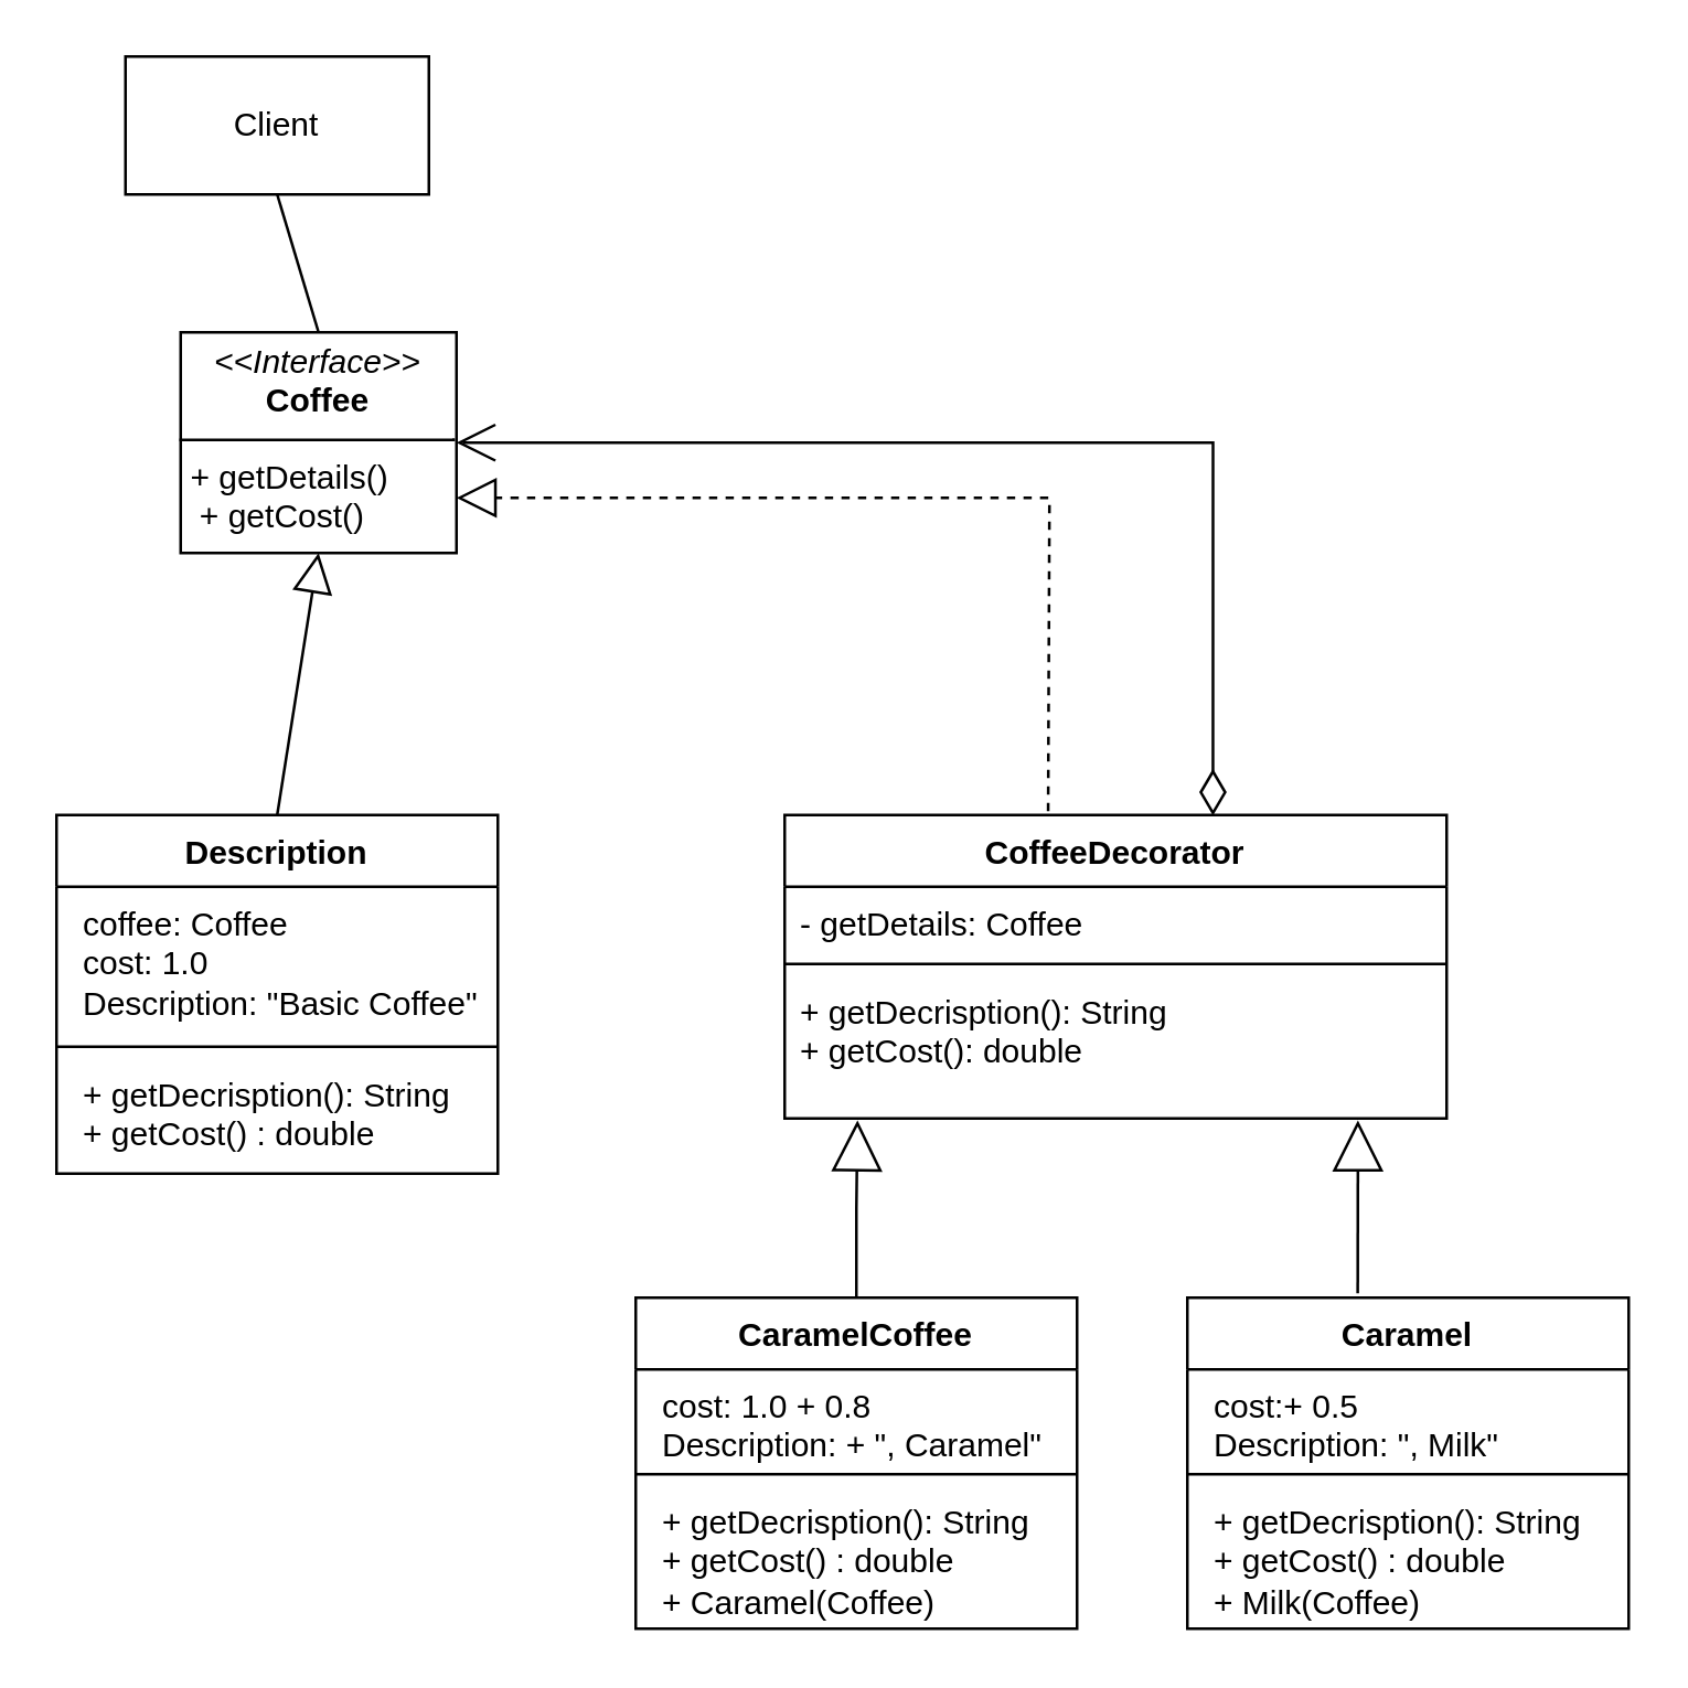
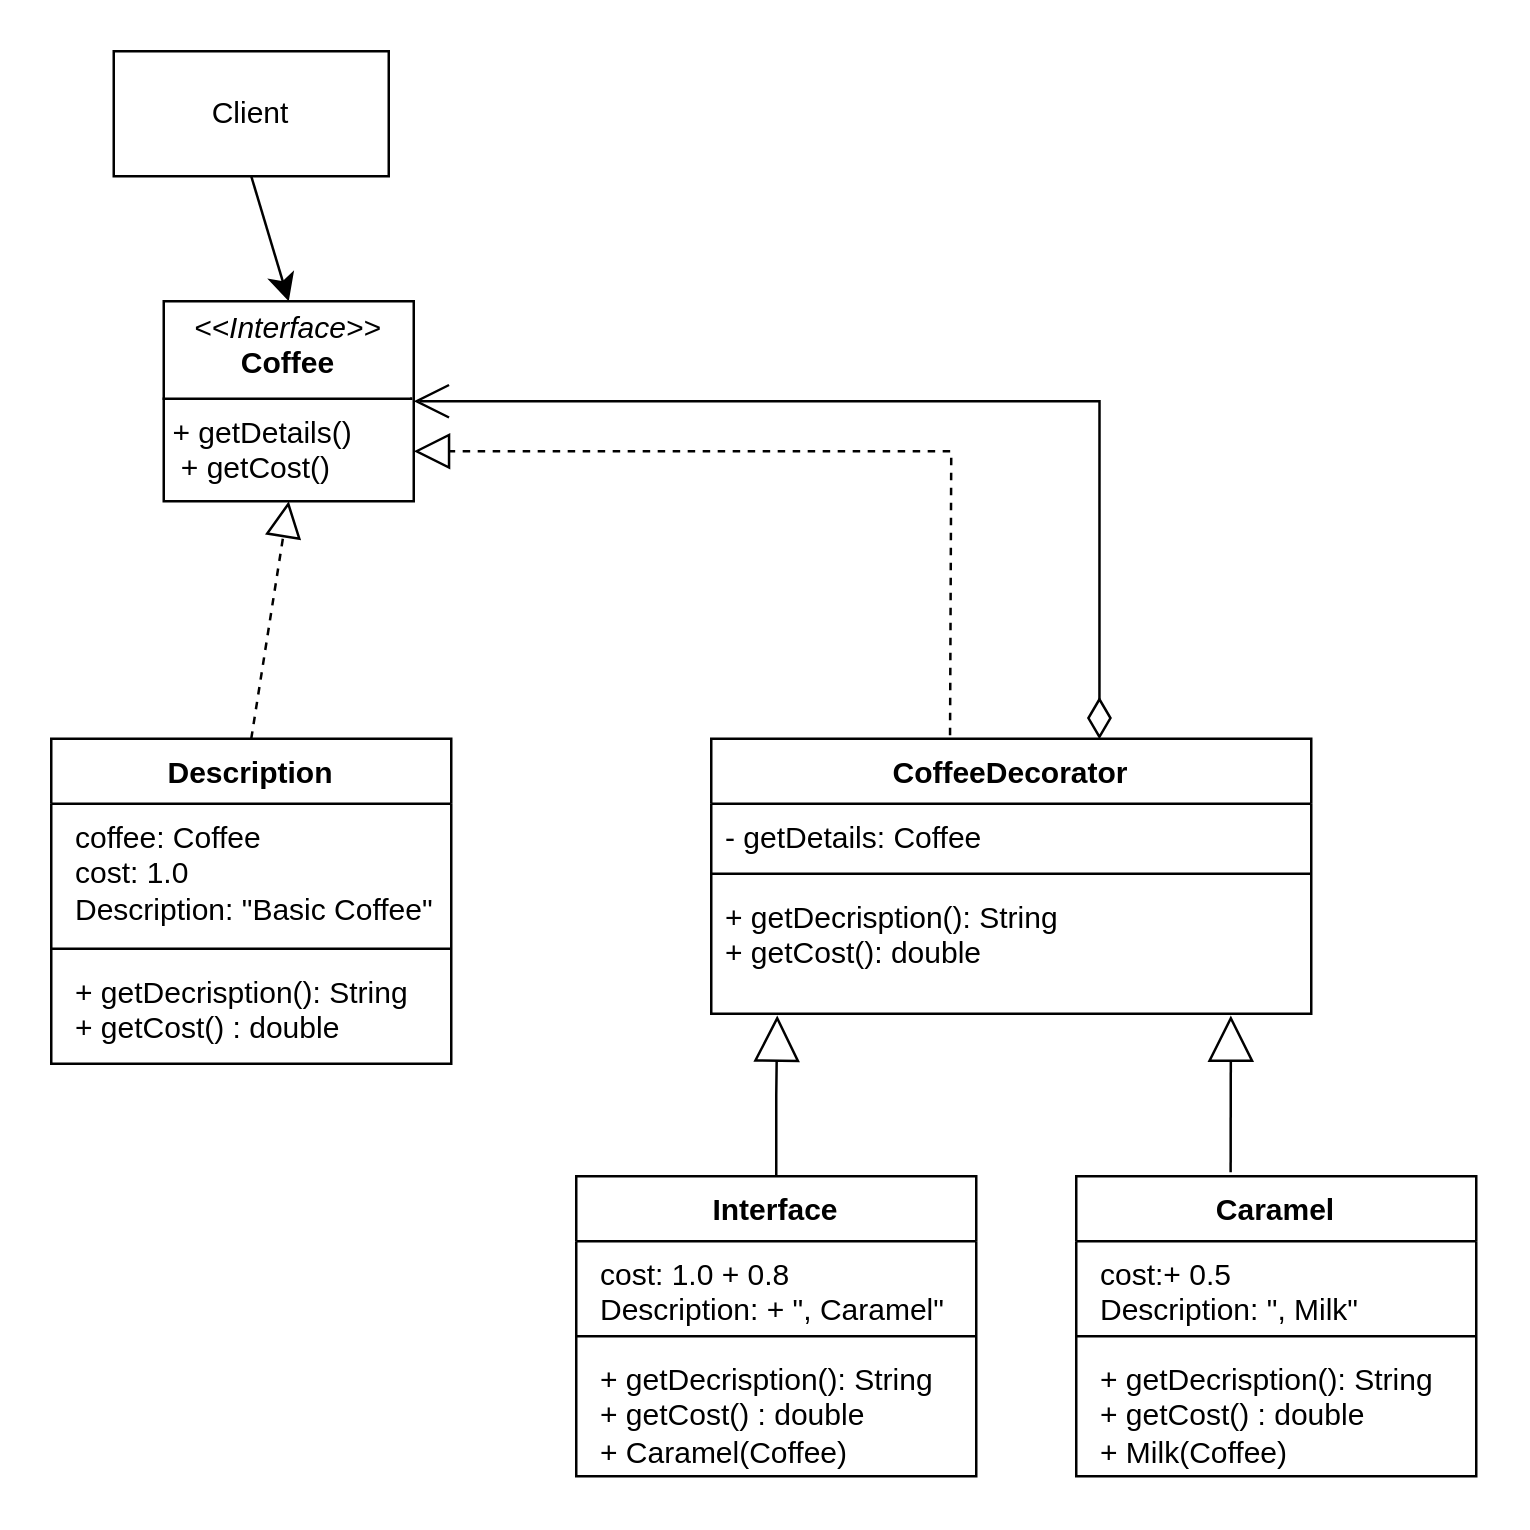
- <mxCell id="3" style="edgeStyle=none;curved=1;rounded=0;orthogonalLoop=1;jettySize=auto;html=1;exitX=0.5;exitY=1;exitDx=0;exitDy=0;entryX=0.5;entryY=0;entryDx=0;entryDy=0;fontSize=12;startSize=8;endSize=8;endArrow=none;" edge="1" parent="1" source="4" target="2"><mxGeometry relative="1" as="geometry" /></mxCell>
+ <mxCell id="3" style="edgeStyle=none;curved=1;rounded=0;orthogonalLoop=1;jettySize=auto;html=1;exitX=0.5;exitY=1;exitDx=0;exitDy=0;entryX=0.5;entryY=0;entryDx=0;entryDy=0;fontSize=12;startSize=8;endSize=8;" edge="1" parent="1" source="4" target="2"><mxGeometry relative="1" as="geometry" /></mxCell>
- <mxCell id="9" value="" style="endArrow=block;dashed=0;endFill=0;endSize=12;html=1;rounded=0;fontSize=12;curved=1;entryX=0.5;entryY=1;entryDx=0;entryDy=0;exitX=0.5;exitY=0;exitDx=0;exitDy=0;" edge="1" parent="1" source="5" target="2"><mxGeometry width="160" relative="1" as="geometry"><mxPoint x="145" y="320" as="sourcePoint" /><mxPoint x="305" y="320" as="targetPoint" /></mxGeometry></mxCell>
+ <mxCell id="9" value="" style="endArrow=block;dashed=1;endFill=0;endSize=12;html=1;rounded=0;fontSize=12;curved=1;entryX=0.5;entryY=1;entryDx=0;entryDy=0;exitX=0.5;exitY=0;exitDx=0;exitDy=0;" edge="1" parent="1" source="5" target="2"><mxGeometry width="160" relative="1" as="geometry"><mxPoint x="145" y="320" as="sourcePoint" /><mxPoint x="305" y="320" as="targetPoint" /></mxGeometry></mxCell>
- <mxCell id="16" value="CaramelCoffee" style="swimlane;fontStyle=1;align=center;verticalAlign=top;childLayout=stackLayout;horizontal=1;startSize=26;horizontalStack=0;resizeParent=1;resizeParentMax=0;resizeLast=0;collapsible=1;marginBottom=0;whiteSpace=wrap;html=1;" vertex="1" parent="1"><mxGeometry x="230" y="470" width="160" height="120" as="geometry" /></mxCell>
+ <mxCell id="16" value="Interface" style="swimlane;fontStyle=1;align=center;verticalAlign=top;childLayout=stackLayout;horizontal=1;startSize=26;horizontalStack=0;resizeParent=1;resizeParentMax=0;resizeLast=0;collapsible=1;marginBottom=0;whiteSpace=wrap;html=1;" vertex="1" parent="1"><mxGeometry x="230" y="470" width="160" height="120" as="geometry" /></mxCell>
